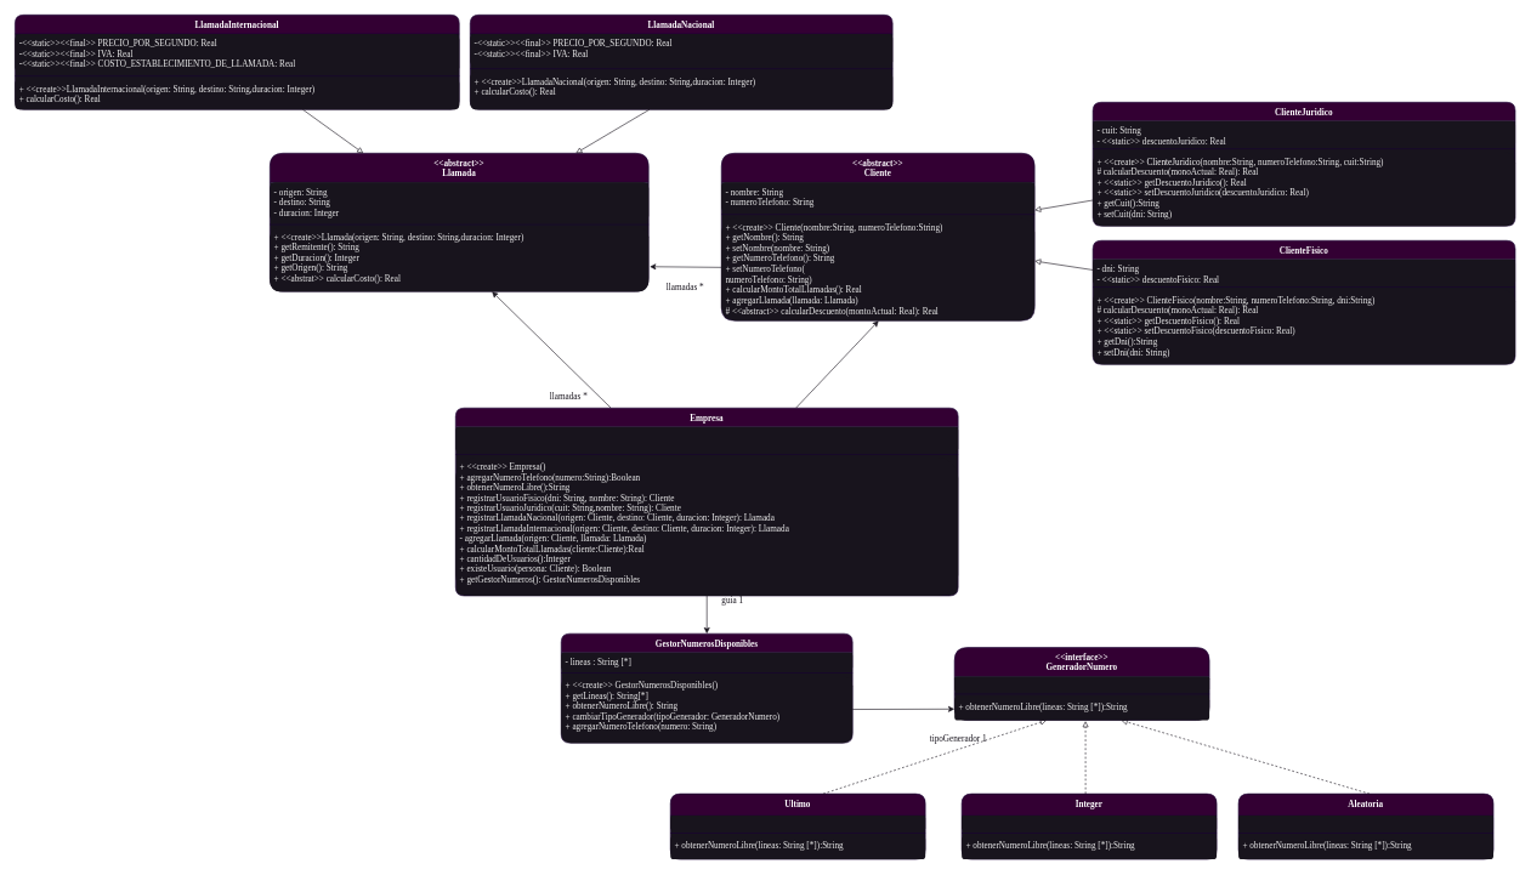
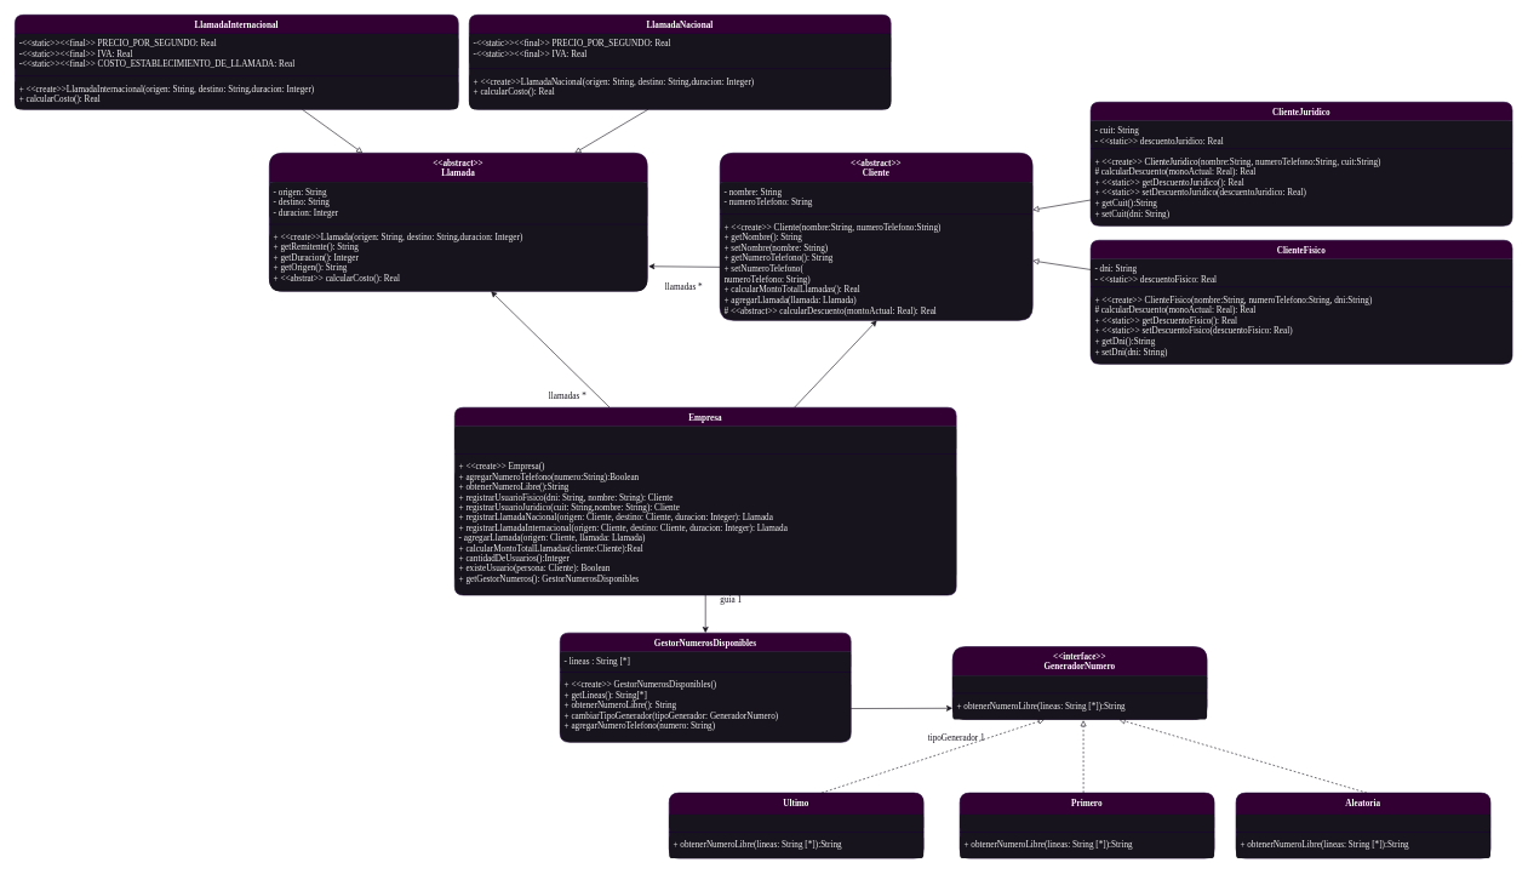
- <mxCell id="31" value="Integer" style="swimlane;fontStyle=1;align=center;verticalAlign=top;childLayout=stackLayout;horizontal=1;startSize=30;horizontalStack=0;resizeParent=1;resizeParentMax=0;resizeLast=0;collapsible=1;marginBottom=0;fontFamily=JetBrains Mono;fontSource=https%3A%2F%2Ffonts.googleapis.com%2Fcss%3Ffamily%3DJetBrains%2BMono;swimlaneFillColor=#18141D;fillColor=#330033;fontColor=#ffffff;strokeColor=#190033;rounded=1;" vertex="1" parent="1"><mxGeometry x="1320" y="1090" width="350" height="90" as="geometry" /></mxCell>
+ <mxCell id="31" value="Primero" style="swimlane;fontStyle=1;align=center;verticalAlign=top;childLayout=stackLayout;horizontal=1;startSize=30;horizontalStack=0;resizeParent=1;resizeParentMax=0;resizeLast=0;collapsible=1;marginBottom=0;fontFamily=JetBrains Mono;fontSource=https%3A%2F%2Ffonts.googleapis.com%2Fcss%3Ffamily%3DJetBrains%2BMono;swimlaneFillColor=#18141D;fillColor=#330033;fontColor=#ffffff;strokeColor=#190033;rounded=1;" vertex="1" parent="1"><mxGeometry x="1320" y="1090" width="350" height="90" as="geometry" /></mxCell>
